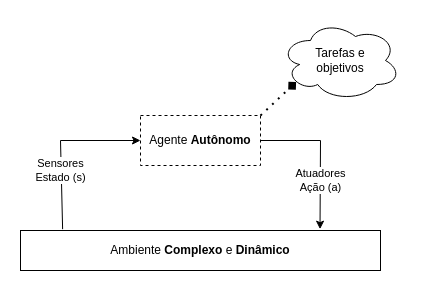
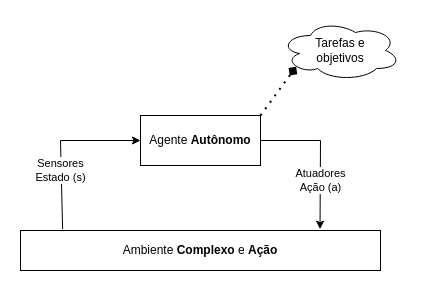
- <mxCell id="6" value="Tarefas e &lt;br&gt;objetivos" style="ellipse;shape=cloud;whiteSpace=wrap;html=1;" vertex="1" parent="1"><mxGeometry x="280" y="20" width="120" height="80" as="geometry" /></mxCell>
+ <mxCell id="6" value="Tarefas e &lt;br&gt;objetivos" style="ellipse;shape=cloud;whiteSpace=wrap;html=1;" vertex="1" parent="1"><mxGeometry x="280" y="20" width="120" height="60" as="geometry" /></mxCell>
- <mxCell id="2" value="Agente &lt;b&gt;Autônomo&lt;/b&gt;" style="rounded=0;whiteSpace=wrap;html=1;dashed=1;" vertex="1" parent="1"><mxGeometry x="140" y="115" width="120" height="50" as="geometry" /></mxCell>
+ <mxCell id="2" value="Agente &lt;b&gt;Autônomo&lt;/b&gt;" style="rounded=0;whiteSpace=wrap;html=1;" vertex="1" parent="1"><mxGeometry x="140" y="115" width="120" height="50" as="geometry" /></mxCell>
- <mxCell id="3" value="Ambiente &lt;b&gt;Complexo&lt;/b&gt; e &lt;b&gt;Dinâmico&lt;/b&gt;" style="rounded=0;whiteSpace=wrap;html=1;" vertex="1" parent="1"><mxGeometry x="20" y="230" width="360" height="40" as="geometry" /></mxCell>
+ <mxCell id="3" value="Ambiente &lt;b&gt;Complexo&lt;/b&gt; e &lt;b&gt;Ação&lt;/b&gt;" style="rounded=0;whiteSpace=wrap;html=1;" vertex="1" parent="1"><mxGeometry x="20" y="230" width="360" height="40" as="geometry" /></mxCell>
